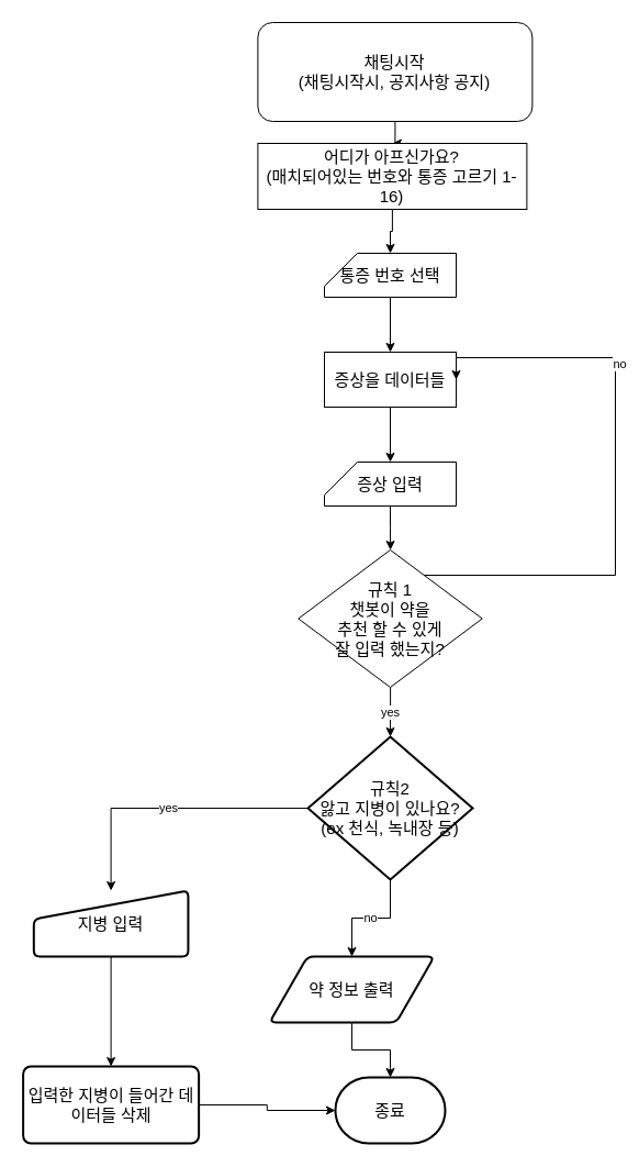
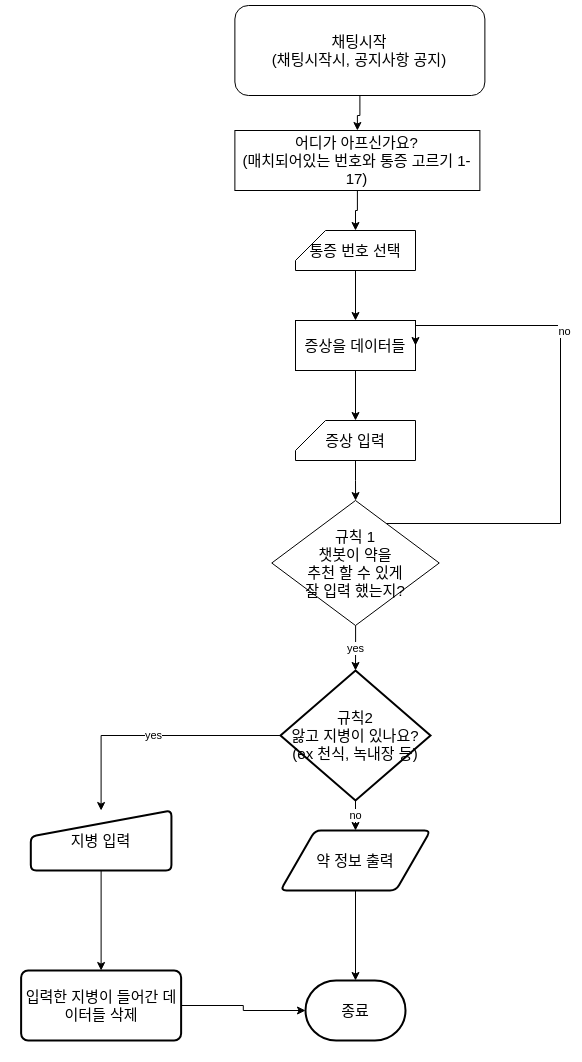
- <mxCell id="3" value="채팅시작&lt;br style=&quot;font-size: 15px;&quot;&gt;(채팅시작시, 공지사항 공지)" style="rounded=1;whiteSpace=wrap;html=1;fontSize=15;glass=0;strokeWidth=1;shadow=0;" parent="1" vertex="1"><mxGeometry x="234.38" y="20" width="250" height="90" as="geometry" /></mxCell>
+ <mxCell id="3" value="채팅시작&lt;br style=&quot;font-size: 15px;&quot;&gt;(채팅시작시, 공지사항 공지)" style="rounded=1;whiteSpace=wrap;html=1;fontSize=15;glass=0;strokeWidth=1;shadow=0;" parent="1" vertex="1"><mxGeometry x="234.38" y="5" width="250" height="90" as="geometry" /></mxCell>
- <mxCell id="5" value="어디가 아프신가요?&lt;br style=&quot;font-size: 15px;&quot;&gt;(매치되어있는 번호와 통증 고르기 1-16)" style="rounded=0;whiteSpace=wrap;html=1;fontSize=15;" vertex="1" parent="1"><mxGeometry x="234.38" y="130" width="245" height="60" as="geometry" /></mxCell>
+ <mxCell id="5" value="어디가 아프신가요?&lt;br style=&quot;font-size: 15px;&quot;&gt;(매치되어있는 번호와 통증 고르기 1-17)" style="rounded=0;whiteSpace=wrap;html=1;fontSize=15;" vertex="1" parent="1"><mxGeometry x="234.38" y="130" width="245" height="60" as="geometry" /></mxCell>
- <mxCell id="24" value="약 정보 출력" style="shape=parallelogram;html=1;strokeWidth=2;perimeter=parallelogramPerimeter;whiteSpace=wrap;rounded=1;arcSize=12;size=0.23;fontSize=15;" vertex="1" parent="1"><mxGeometry x="245" y="870" width="150" height="60" as="geometry" /></mxCell>
+ <mxCell id="24" value="약 정보 출력" style="shape=parallelogram;html=1;strokeWidth=2;perimeter=parallelogramPerimeter;whiteSpace=wrap;rounded=1;arcSize=12;size=0.23;fontSize=15;" vertex="1" parent="1"><mxGeometry x="280" y="830" width="150" height="60" as="geometry" /></mxCell>
